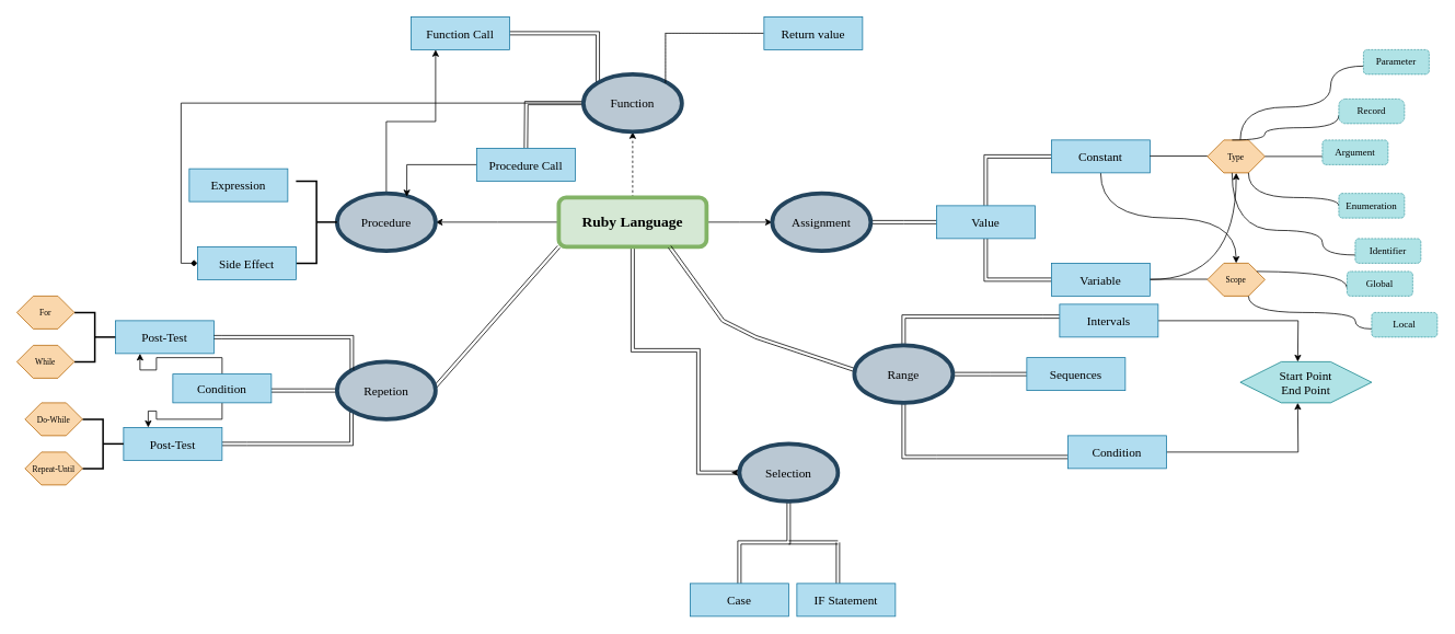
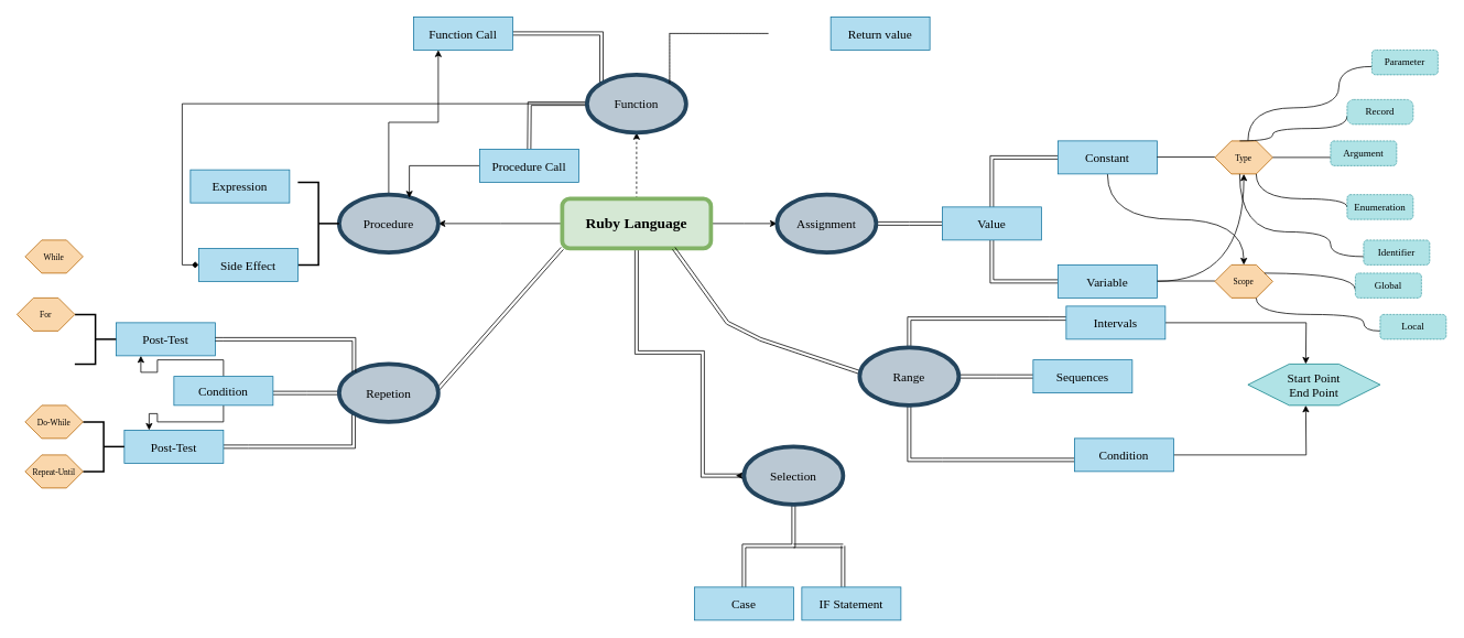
- <mxCell id="53" value="&lt;span style=&quot;font-size: 15px&quot;&gt;Return value&lt;/span&gt;" style="rounded=0;whiteSpace=wrap;html=1;strokeWidth=1;fontFamily=Times New Roman;fillColor=#b1ddf0;strokeColor=#10739e;" vertex="1" parent="1"><mxGeometry x="930" y="20" width="120" height="40" as="geometry" /></mxCell>
+ <mxCell id="53" value="&lt;span style=&quot;font-size: 15px&quot;&gt;Return value&lt;/span&gt;" style="rounded=0;whiteSpace=wrap;html=1;strokeWidth=1;fontFamily=Times New Roman;fillColor=#b1ddf0;strokeColor=#10739e;" vertex="1" parent="1"><mxGeometry x="1005" y="20" width="120" height="40" as="geometry" /></mxCell>
- <mxCell id="38" value="&lt;font size=&quot;1&quot;&gt;While&lt;/font&gt;" style="shape=hexagon;perimeter=hexagonPerimeter2;whiteSpace=wrap;html=1;fixedSize=1;strokeWidth=1;fontFamily=Times New Roman;fillColor=#fad7ac;strokeColor=#b46504;" vertex="1" parent="1"><mxGeometry x="20" y="420" width="70" height="40" as="geometry" /></mxCell>
+ <mxCell id="38" value="&lt;font size=&quot;1&quot;&gt;While&lt;/font&gt;" style="shape=hexagon;perimeter=hexagonPerimeter2;whiteSpace=wrap;html=1;fixedSize=1;strokeWidth=1;fontFamily=Times New Roman;fillColor=#fad7ac;strokeColor=#b46504;" vertex="1" parent="1"><mxGeometry x="30" y="290" width="70" height="40" as="geometry" /></mxCell>
